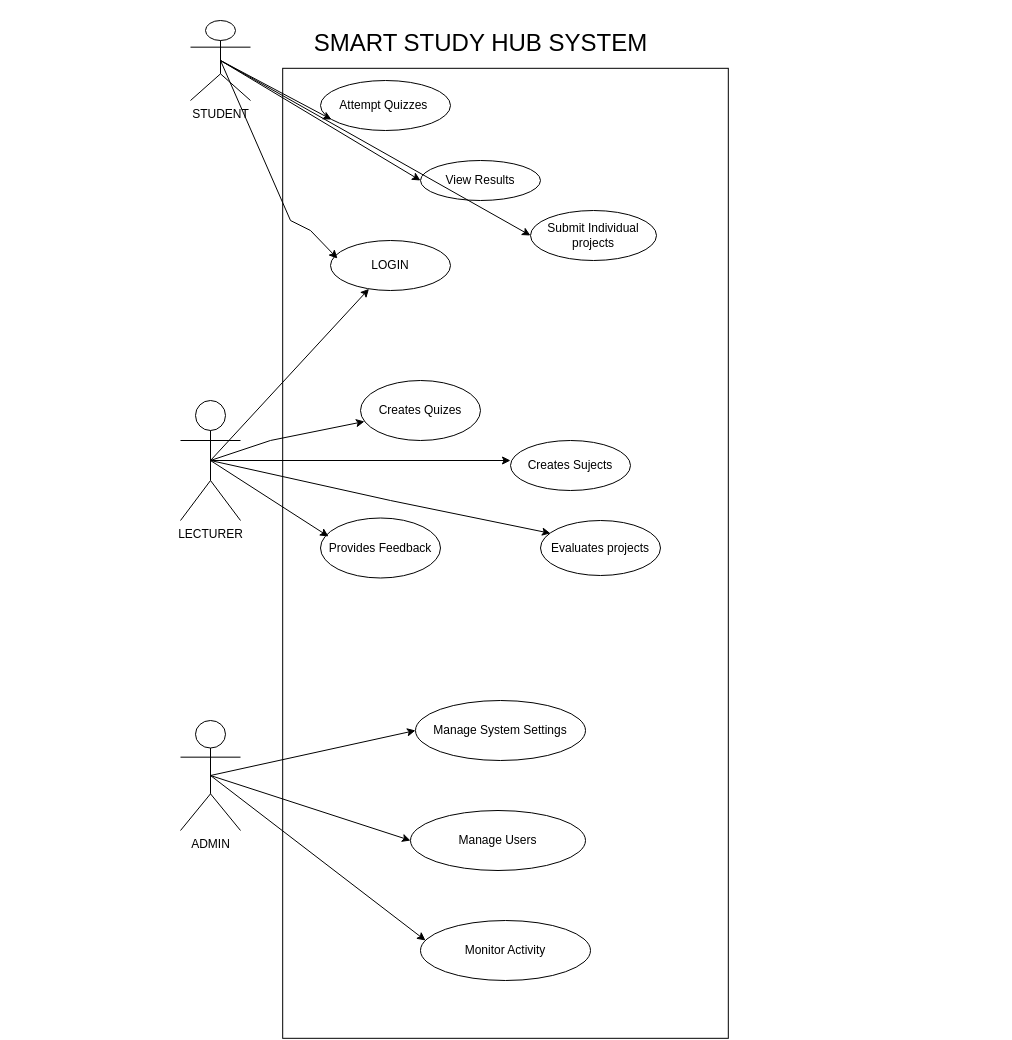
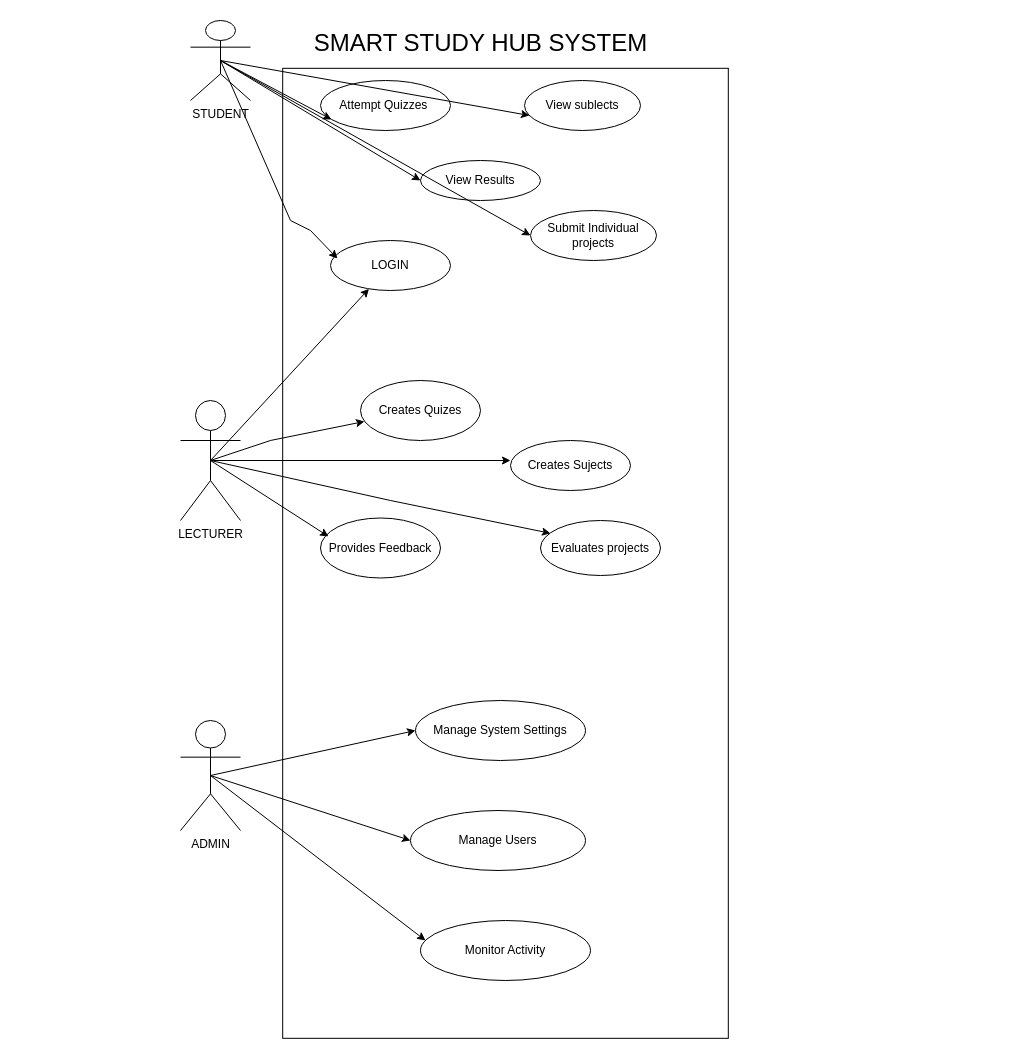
+ <mxCell id="10" value="" style="endArrow=classic;html=1;rounded=0;entryX=0.043;entryY=0.7;entryDx=0;entryDy=0;exitX=0.5;exitY=0.5;exitDx=0;exitDy=0;exitPerimeter=0;entryPerimeter=0;" parent="1" source="4" target="8" edge="1"><mxGeometry width="50" height="50" relative="1" as="geometry"><mxPoint x="270" y="186" as="sourcePoint" /><mxPoint x="550" y="170" as="targetPoint" /></mxGeometry></mxCell>
+ <mxCell id="8" value="View sublects" style="ellipse;whiteSpace=wrap;html=1;" parent="1" vertex="1"><mxGeometry x="524" y="80" width="116" height="50" as="geometry" /></mxCell>
